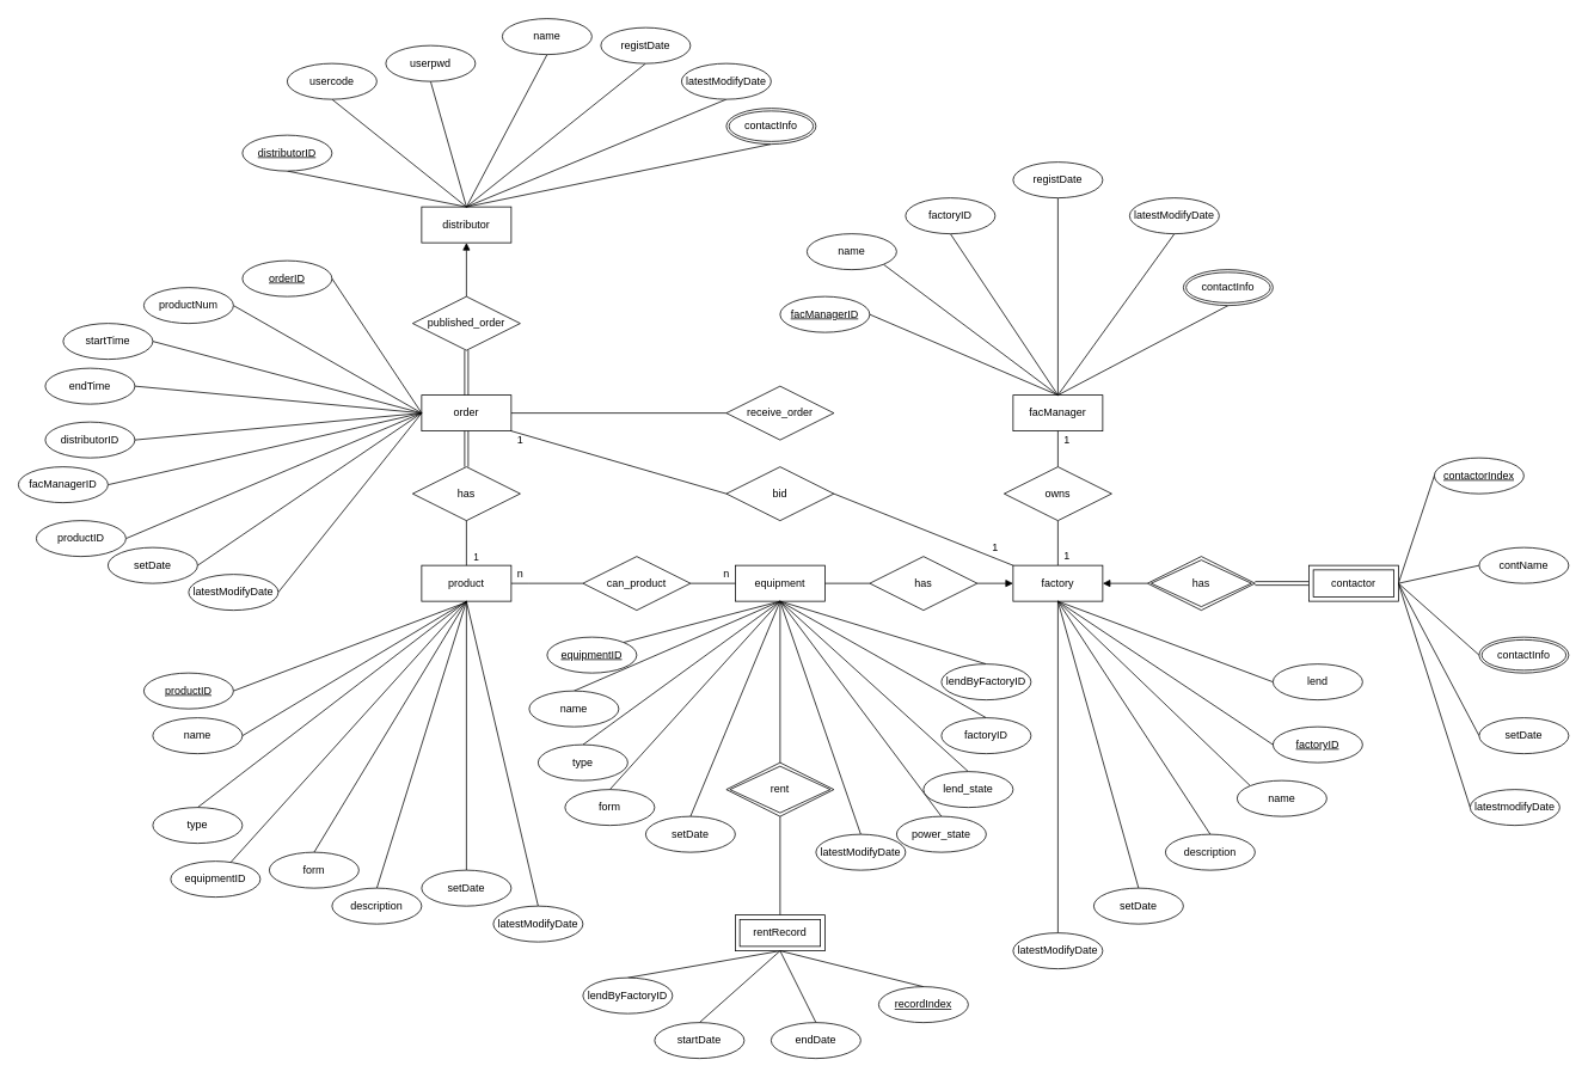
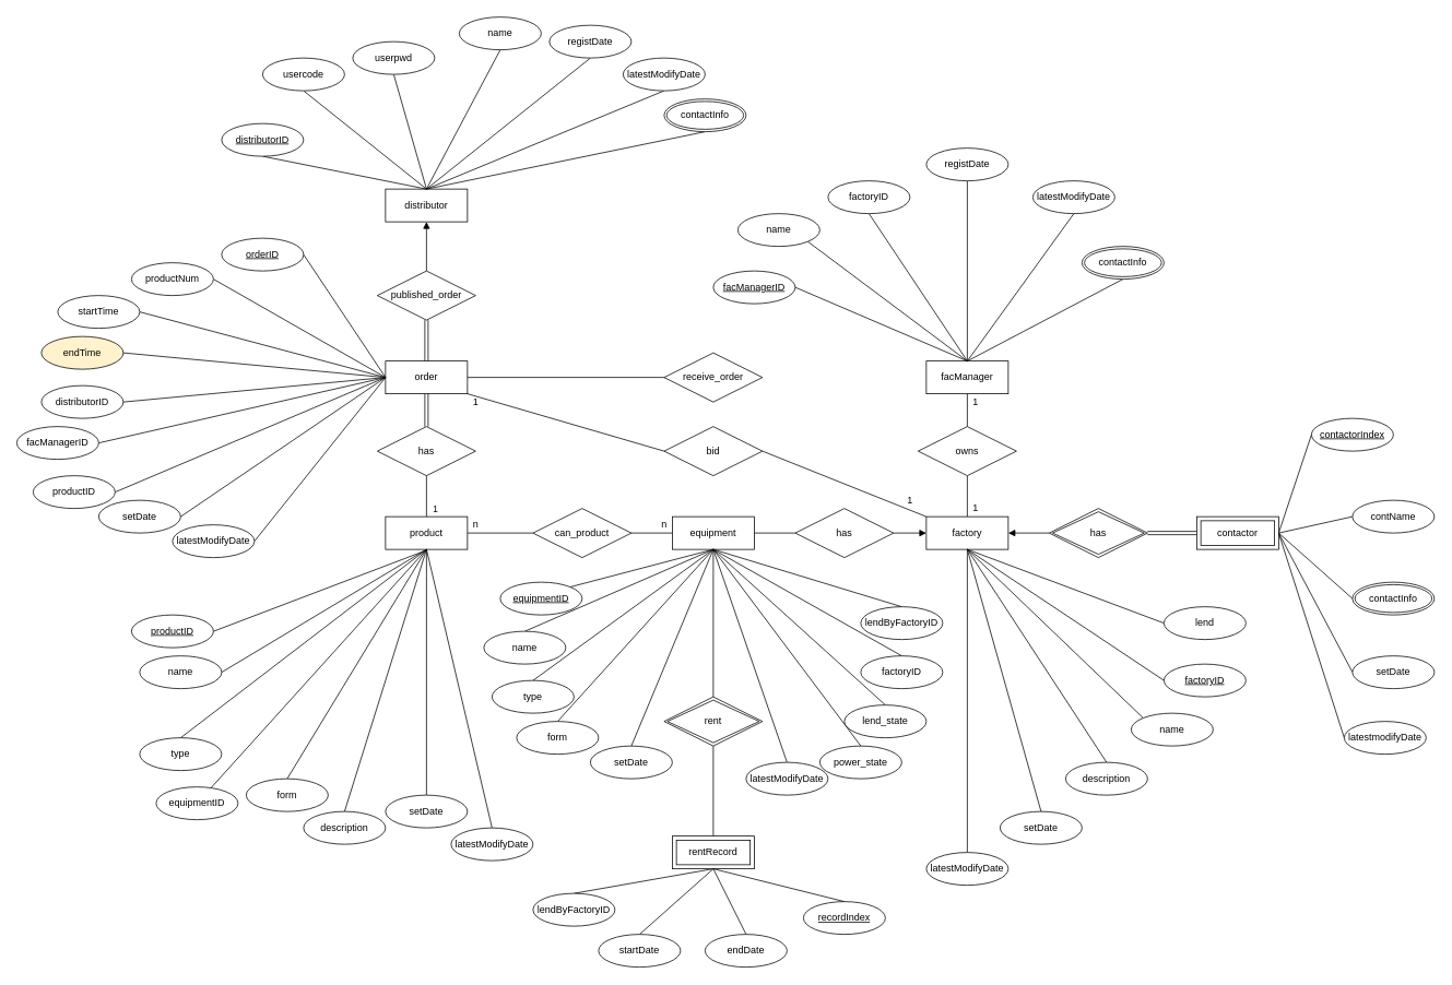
- <mxCell id="56" value="endTime" style="ellipse;whiteSpace=wrap;html=1;align=center;" parent="1" vertex="1"><mxGeometry x="50" y="410" width="100" height="40" as="geometry" /></mxCell>
+ <mxCell id="56" value="endTime" style="ellipse;whiteSpace=wrap;html=1;align=center;fillColor=#fff2cc;" parent="1" vertex="1"><mxGeometry x="50" y="410" width="100" height="40" as="geometry" /></mxCell>
